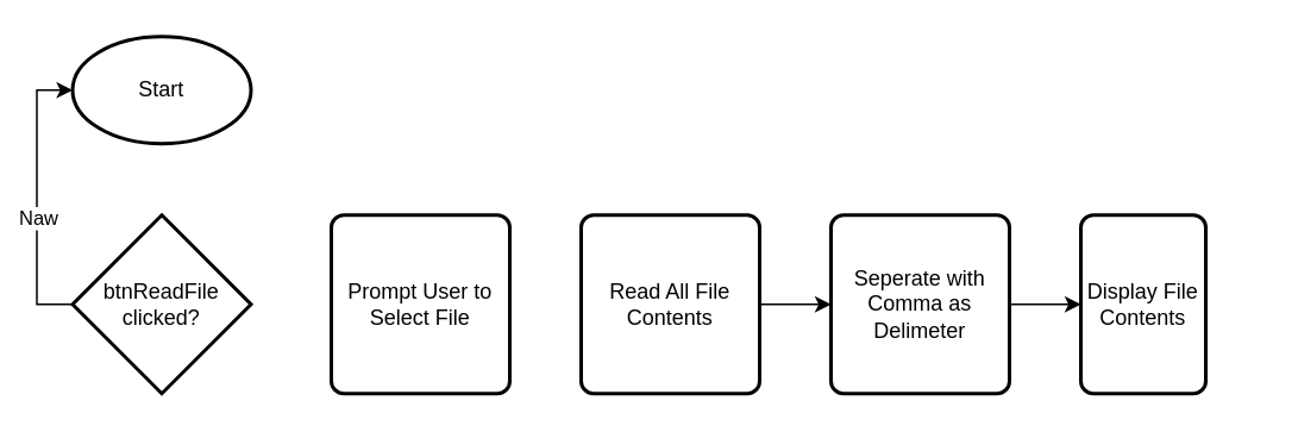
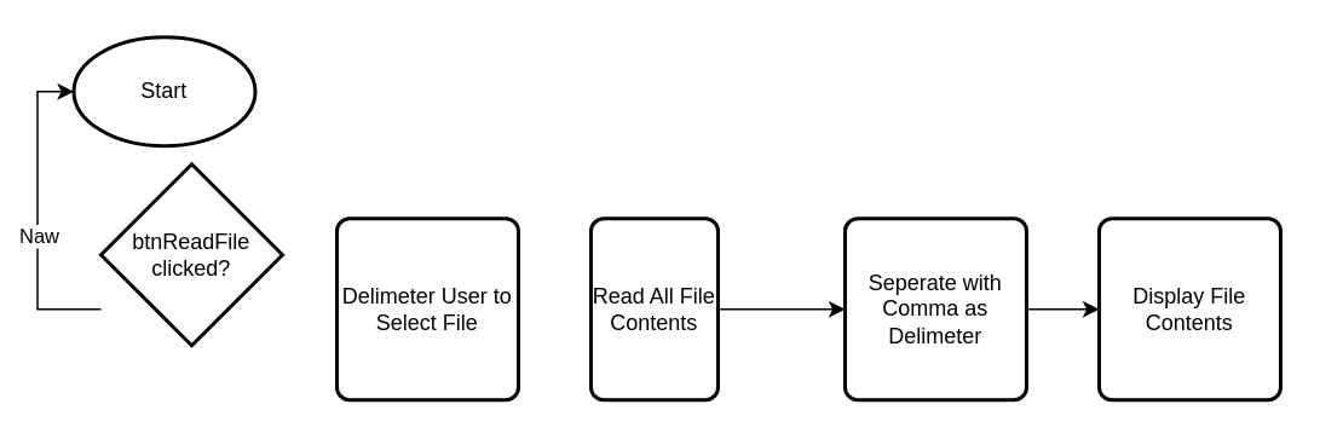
- <mxCell id="3" value="btnReadFile clicked?" style="strokeWidth=2;html=1;shape=mxgraph.flowchart.decision;whiteSpace=wrap;" vertex="1" parent="1"><mxGeometry x="40" y="120" width="100" height="100" as="geometry" /></mxCell>
+ <mxCell id="3" value="btnReadFile clicked?" style="strokeWidth=2;html=1;shape=mxgraph.flowchart.decision;whiteSpace=wrap;" vertex="1" parent="1"><mxGeometry x="55" y="90" width="100" height="100" as="geometry" /></mxCell>
- <mxCell id="6" value="Prompt User to Select File" style="rounded=1;whiteSpace=wrap;html=1;absoluteArcSize=1;arcSize=14;strokeWidth=2;" vertex="1" parent="1"><mxGeometry x="185" y="120" width="100" height="100" as="geometry" /></mxCell>
+ <mxCell id="6" value="Delimeter User to Select File" style="rounded=1;whiteSpace=wrap;html=1;absoluteArcSize=1;arcSize=14;strokeWidth=2;" vertex="1" parent="1"><mxGeometry x="185" y="120" width="100" height="100" as="geometry" /></mxCell>
- <mxCell id="8" value="Read All File Contents" style="rounded=1;whiteSpace=wrap;html=1;absoluteArcSize=1;arcSize=14;strokeWidth=2;" vertex="1" parent="1"><mxGeometry x="325" y="120" width="100" height="100" as="geometry" /></mxCell>
+ <mxCell id="8" value="Read All File Contents" style="rounded=1;whiteSpace=wrap;html=1;absoluteArcSize=1;arcSize=14;strokeWidth=2;" vertex="1" parent="1"><mxGeometry x="325" y="120" width="70" height="100" as="geometry" /></mxCell>
- <mxCell id="11" value="Display File Contents" style="rounded=1;whiteSpace=wrap;html=1;absoluteArcSize=1;arcSize=14;strokeWidth=2;" vertex="1" parent="1"><mxGeometry x="605" y="120" width="70" height="100" as="geometry" /></mxCell>
+ <mxCell id="11" value="Display File Contents" style="rounded=1;whiteSpace=wrap;html=1;absoluteArcSize=1;arcSize=14;strokeWidth=2;" vertex="1" parent="1"><mxGeometry x="605" y="120" width="100" height="100" as="geometry" /></mxCell>
